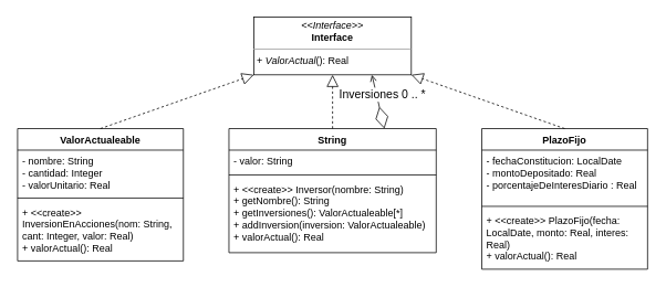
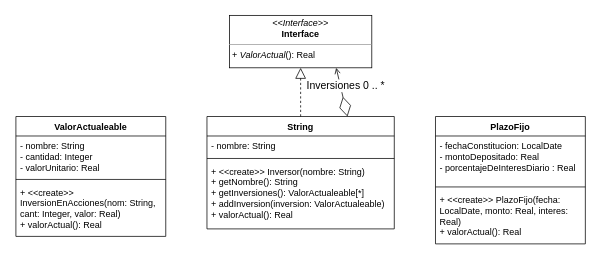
- <mxCell id="16" value="" style="endArrow=block;dashed=1;endFill=0;endSize=12;html=1;rounded=0;exitX=0.5;exitY=0;exitDx=0;exitDy=0;entryX=1;entryY=1;entryDx=0;entryDy=0;" edge="1" parent="1" source="10" target="17"><mxGeometry width="160" relative="1" as="geometry"><mxPoint x="160" y="175" as="sourcePoint" /><mxPoint x="480" y="7" as="targetPoint" /></mxGeometry></mxCell>
- <mxCell id="14" value="" style="endArrow=block;dashed=1;endFill=0;endSize=12;html=1;rounded=0;exitX=0.5;exitY=0;exitDx=0;exitDy=0;entryX=0;entryY=1;entryDx=0;entryDy=0;" edge="1" parent="1" source="2" target="17"><mxGeometry width="160" relative="1" as="geometry"><mxPoint x="140" y="105" as="sourcePoint" /><mxPoint x="320" y="7" as="targetPoint" /></mxGeometry></mxCell>
- <mxCell id="7" value="- valor: String" style="text;strokeColor=none;fillColor=none;align=left;verticalAlign=top;spacingLeft=4;spacingRight=4;overflow=hidden;rotatable=0;points=[[0,0.5],[1,0.5]];portConstraint=eastwest;whiteSpace=wrap;html=1;" vertex="1" parent="6"><mxGeometry y="26" width="250" height="26" as="geometry" /></mxCell>
+ <mxCell id="7" value="- nombre: String" style="text;strokeColor=none;fillColor=none;align=left;verticalAlign=top;spacingLeft=4;spacingRight=4;overflow=hidden;rotatable=0;points=[[0,0.5],[1,0.5]];portConstraint=eastwest;whiteSpace=wrap;html=1;" vertex="1" parent="6"><mxGeometry y="26" width="250" height="26" as="geometry" /></mxCell>
